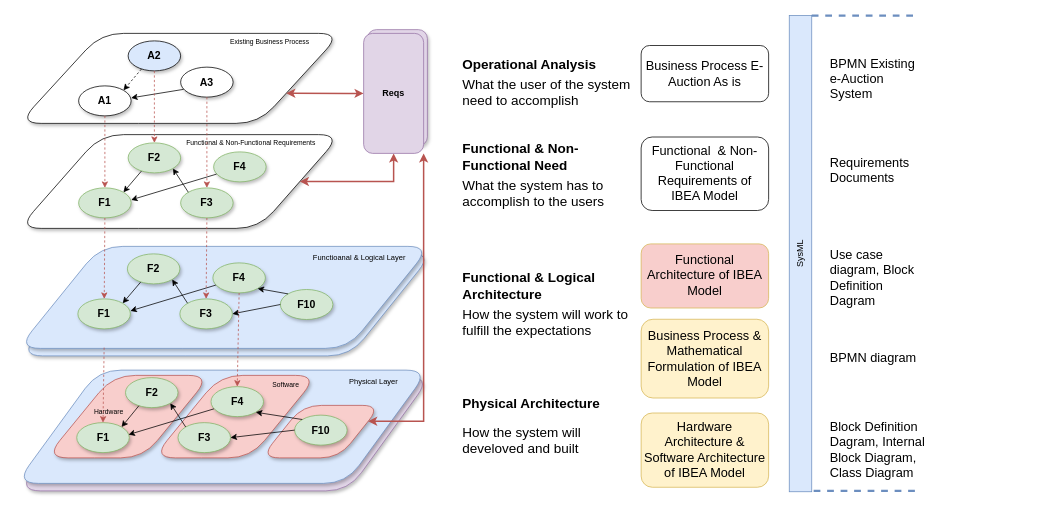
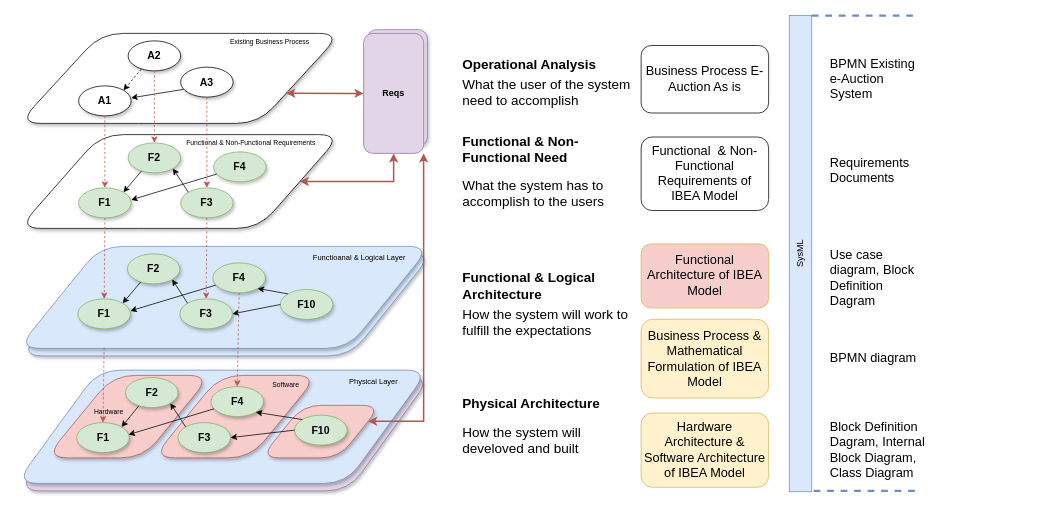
- <mxCell id="18" value="&lt;font style=&quot;font-size: 14px;&quot;&gt;&lt;b style=&quot;&quot;&gt;A2&lt;/b&gt;&lt;/font&gt;" style="ellipse;whiteSpace=wrap;html=1;shadow=1;portConstraintRotation=0;fillColor=#dae8fc;" vertex="1" parent="1"><mxGeometry x="170" y="54" width="70" height="40" as="geometry" /></mxCell>
+ <mxCell id="18" value="&lt;font style=&quot;font-size: 14px;&quot;&gt;&lt;b style=&quot;&quot;&gt;A2&lt;/b&gt;&lt;/font&gt;" style="ellipse;whiteSpace=wrap;html=1;shadow=1;portConstraintRotation=0;" vertex="1" parent="1"><mxGeometry x="170" y="54" width="70" height="40" as="geometry" /></mxCell>
- <mxCell id="4" value="Business Process E-Auction As is" style="rounded=1;whiteSpace=wrap;html=1;fontSize=17;" parent="1" vertex="1"><mxGeometry x="854" y="60.17" width="170" height="75" as="geometry" /></mxCell>
+ <mxCell id="4" value="Business Process E-Auction As is" style="rounded=1;whiteSpace=wrap;html=1;fontSize=17;" parent="1" vertex="1"><mxGeometry x="854" y="60.17" width="170" height="90" as="geometry" /></mxCell>
- <mxCell id="77" value="Functional &amp;amp; Non-Functional Need" style="text;html=1;strokeColor=none;fillColor=none;align=left;verticalAlign=middle;whiteSpace=wrap;rounded=0;fontStyle=1;fontSize=18;" vertex="1" parent="1"><mxGeometry x="614" y="194" width="230" height="30" as="geometry" /></mxCell>
+ <mxCell id="77" value="Functional &amp;amp; Non-Functional Need" style="text;html=1;strokeColor=none;fillColor=none;align=left;verticalAlign=middle;whiteSpace=wrap;rounded=0;fontStyle=1;fontSize=18;" vertex="1" parent="1"><mxGeometry x="614" y="184" width="230" height="30" as="geometry" /></mxCell>
